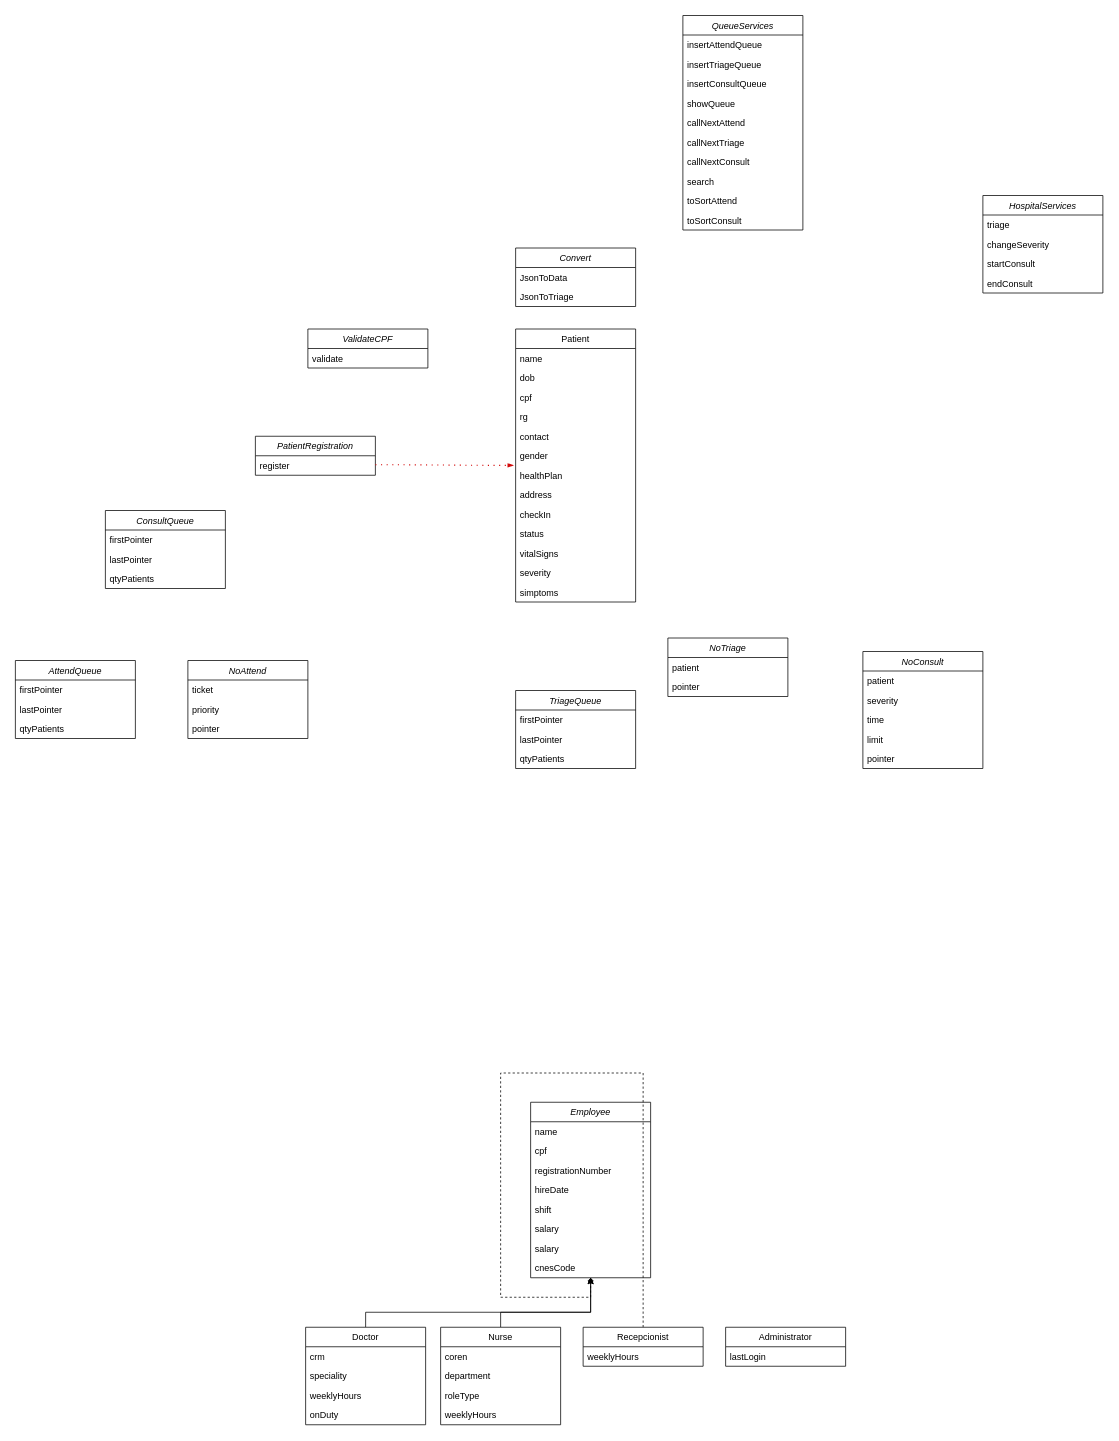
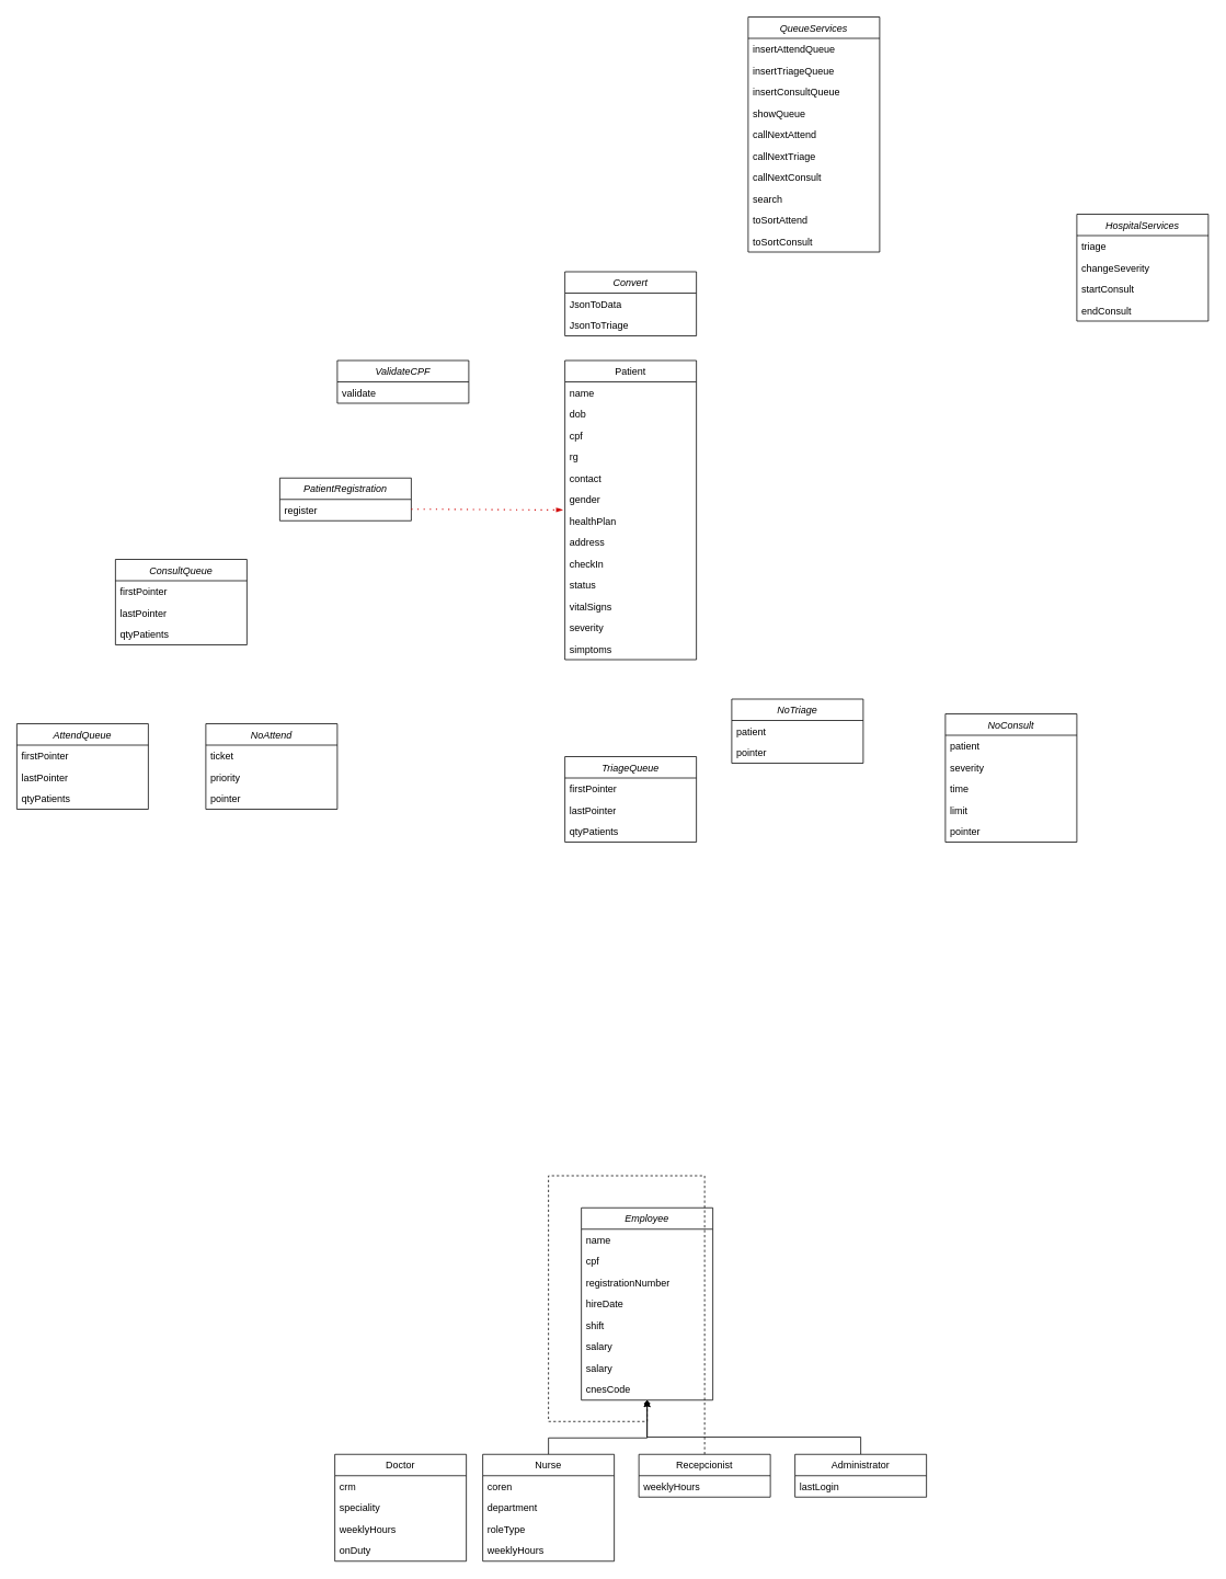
+ <mxCell id="26" style="edgeStyle=orthogonalEdgeStyle;rounded=0;orthogonalLoop=1;jettySize=auto;html=1;entryX=0.5;entryY=1;entryDx=0;entryDy=0;" edge="1" parent="1" source="27" target="2"><mxGeometry relative="1" as="geometry"><Array as="points"><mxPoint x="1047" y="1748" /><mxPoint x="787" y="1748" /></Array></mxGeometry></mxCell>
- <mxCell id="11" style="edgeStyle=orthogonalEdgeStyle;rounded=0;orthogonalLoop=1;jettySize=auto;html=1;entryX=0.5;entryY=1;entryDx=0;entryDy=0;" edge="1" parent="1" source="12" target="2"><mxGeometry relative="1" as="geometry"><Array as="points"><mxPoint x="487" y="1749" /><mxPoint x="787" y="1749" /></Array></mxGeometry></mxCell>
